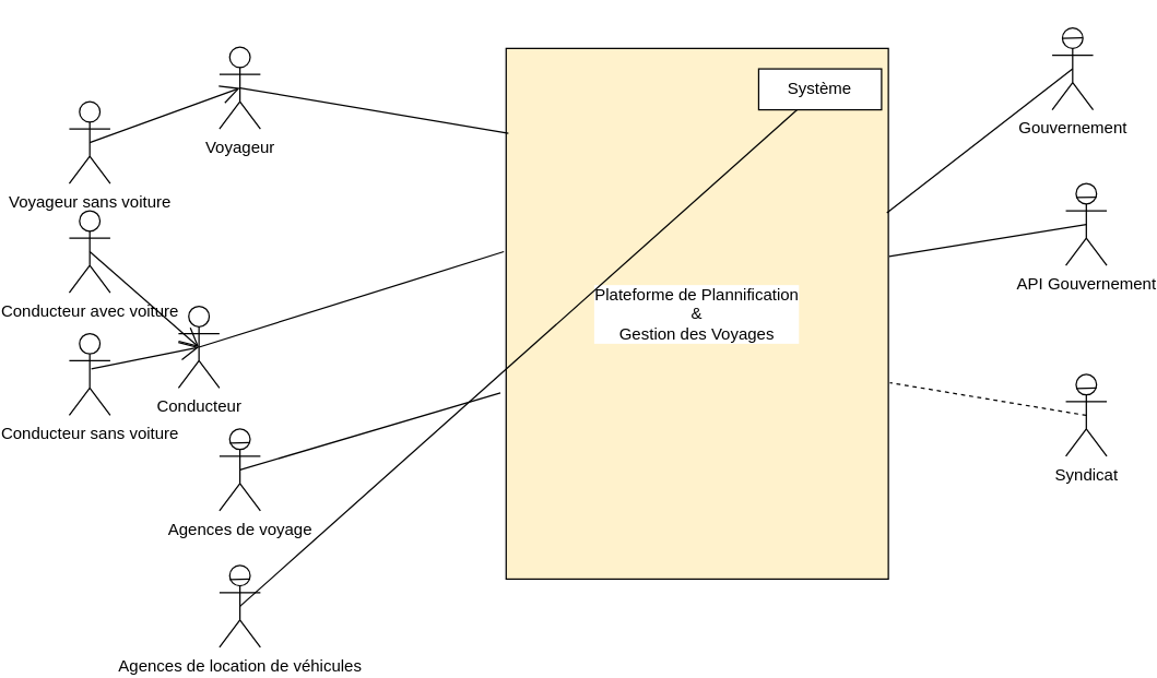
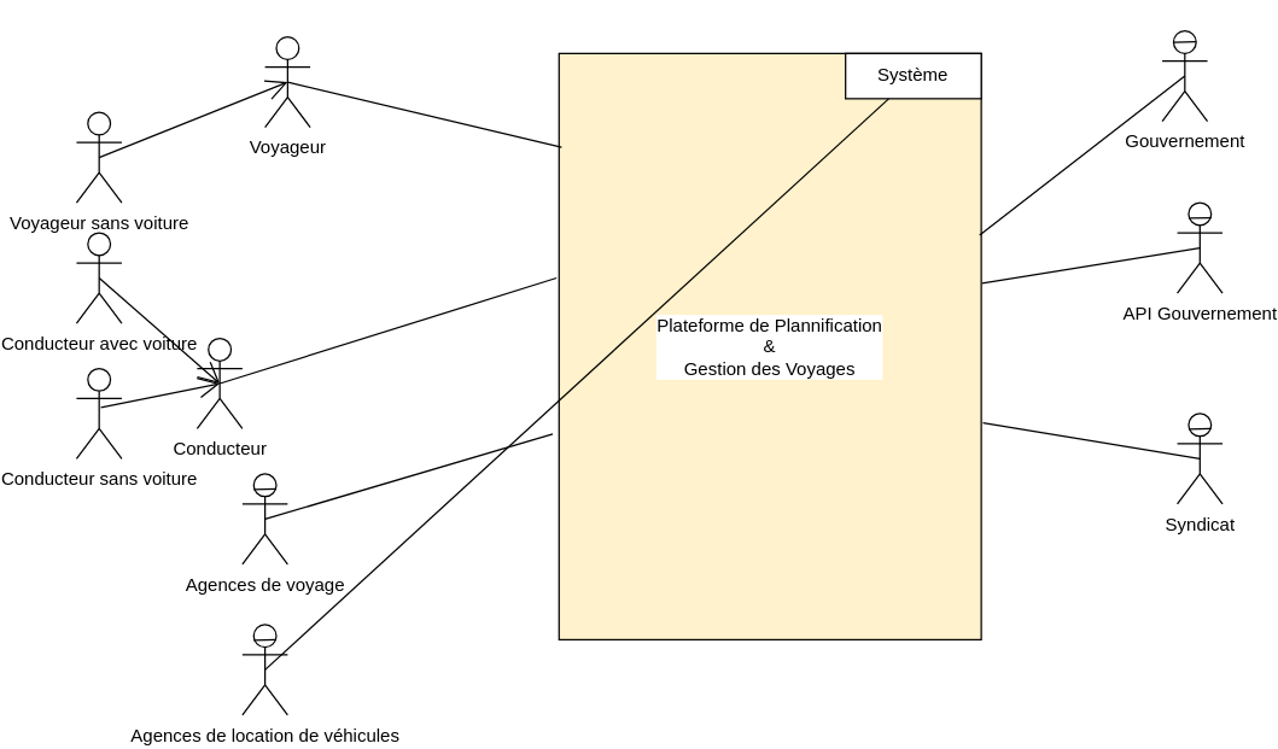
- <mxCell id="5" value="Voyageur" style="shape=umlActor;verticalLabelPosition=bottom;verticalAlign=top;html=1;outlineConnect=0;" parent="1" vertex="1"><mxGeometry x="130" y="34" width="30" height="60" as="geometry" /></mxCell>
+ <mxCell id="5" value="Voyageur" style="shape=umlActor;verticalLabelPosition=bottom;verticalAlign=top;html=1;outlineConnect=0;" parent="1" vertex="1"><mxGeometry x="145" y="24" width="30" height="60" as="geometry" /></mxCell>
- <mxCell id="4" value="Système" style="rounded=0;labelBackgroundColor=none;labelBorderColor=none;fontColor=default;whiteSpace=wrap;html=1;" parent="1" vertex="1"><mxGeometry x="525" y="50" width="90" height="30" as="geometry" /></mxCell>
+ <mxCell id="4" value="Système" style="rounded=0;labelBackgroundColor=none;labelBorderColor=none;fontColor=default;whiteSpace=wrap;html=1;" parent="1" vertex="1"><mxGeometry x="530" y="35" width="90" height="30" as="geometry" /></mxCell>
- <mxCell id="25" value="" style="endArrow=none;html=1;entryX=1.004;entryY=0.63;entryDx=0;entryDy=0;startArrow=none;exitX=0.5;exitY=0.5;exitDx=0;exitDy=0;exitPerimeter=0;entryPerimeter=0;dashed=1;" parent="1" source="11" target="2" edge="1"><mxGeometry width="50" height="50" relative="1" as="geometry"><mxPoint x="765" y="60" as="sourcePoint" /><mxPoint x="628.88" y="165.59" as="targetPoint" /></mxGeometry></mxCell>
+ <mxCell id="25" value="" style="endArrow=none;html=1;entryX=1.004;entryY=0.63;entryDx=0;entryDy=0;startArrow=none;exitX=0.5;exitY=0.5;exitDx=0;exitDy=0;exitPerimeter=0;entryPerimeter=0;" parent="1" source="11" target="2" edge="1"><mxGeometry width="50" height="50" relative="1" as="geometry"><mxPoint x="765" y="60" as="sourcePoint" /><mxPoint x="628.88" y="165.59" as="targetPoint" /></mxGeometry></mxCell>
